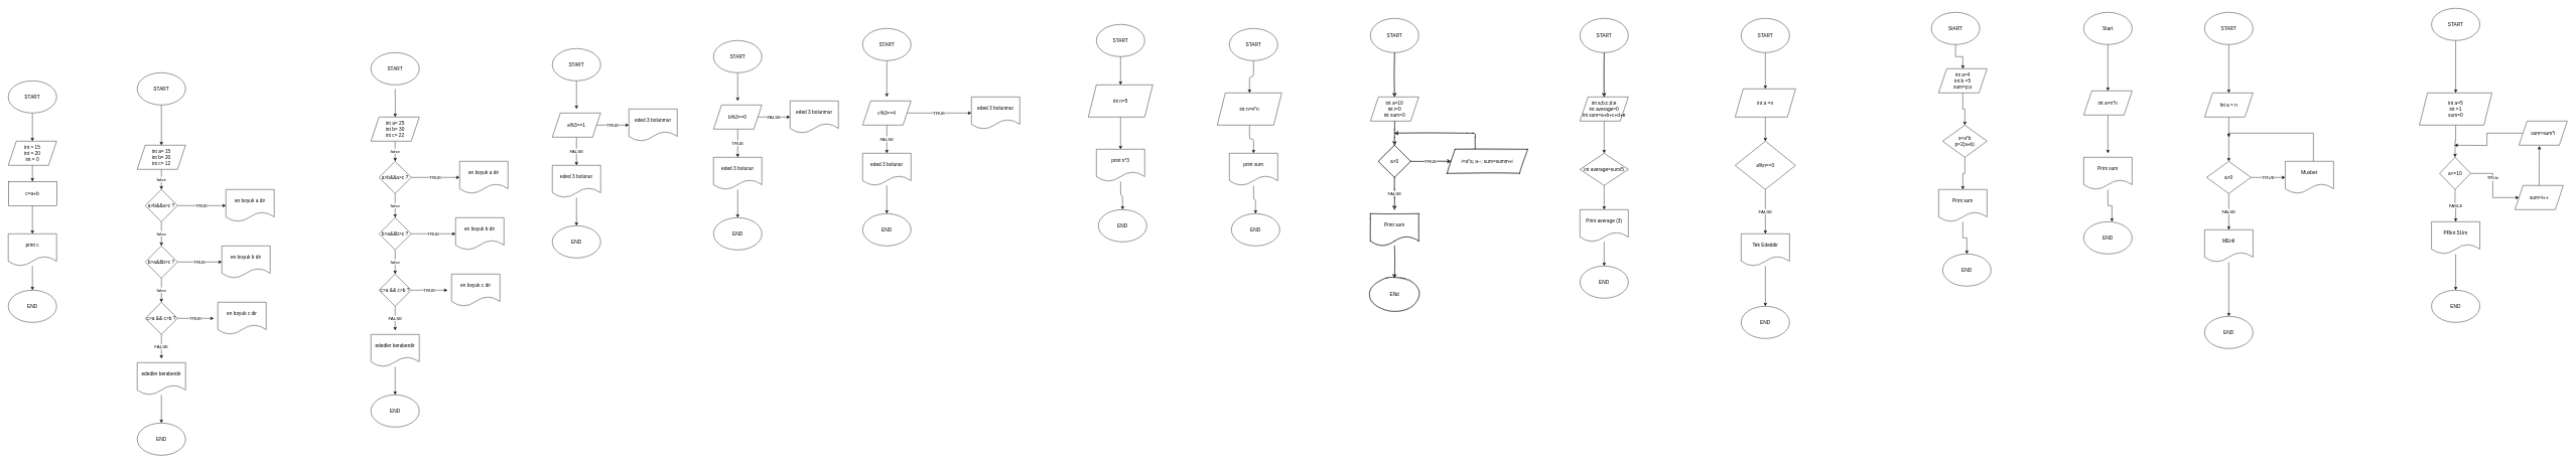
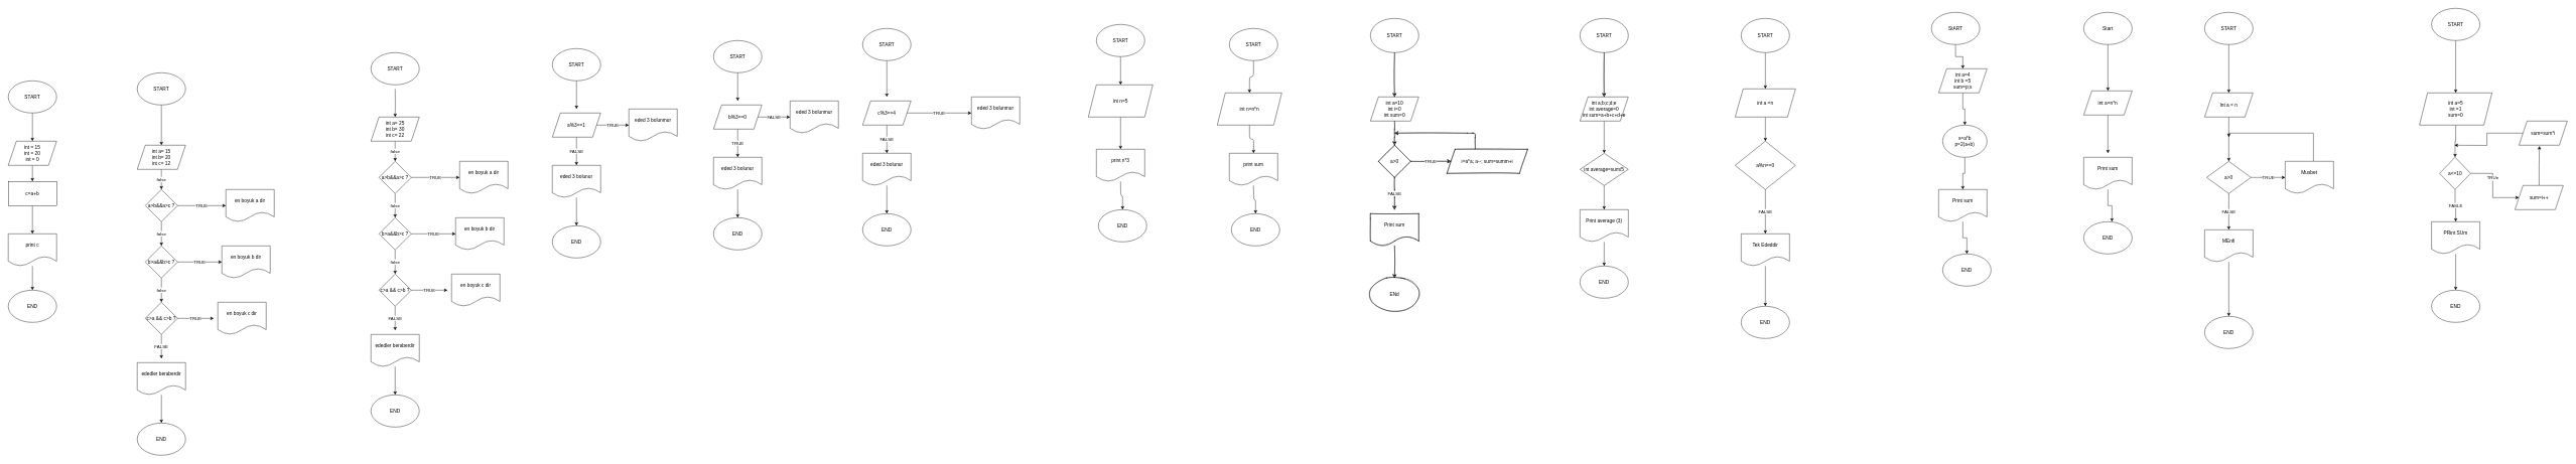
- <mxCell id="125" value="s=a*b&lt;br&gt;p=2(a+b)" style="rhombus;whiteSpace=wrap;html=1;" vertex="1" parent="1"><mxGeometry x="4820" y="310" width="110" height="80" as="geometry" /></mxCell>
+ <mxCell id="125" value="s=a*b&lt;br&gt;p=2(a+b)" style="ellipse;whiteSpace=wrap;html=1;" vertex="1" parent="1"><mxGeometry x="4820" y="310" width="110" height="80" as="geometry" /></mxCell>
